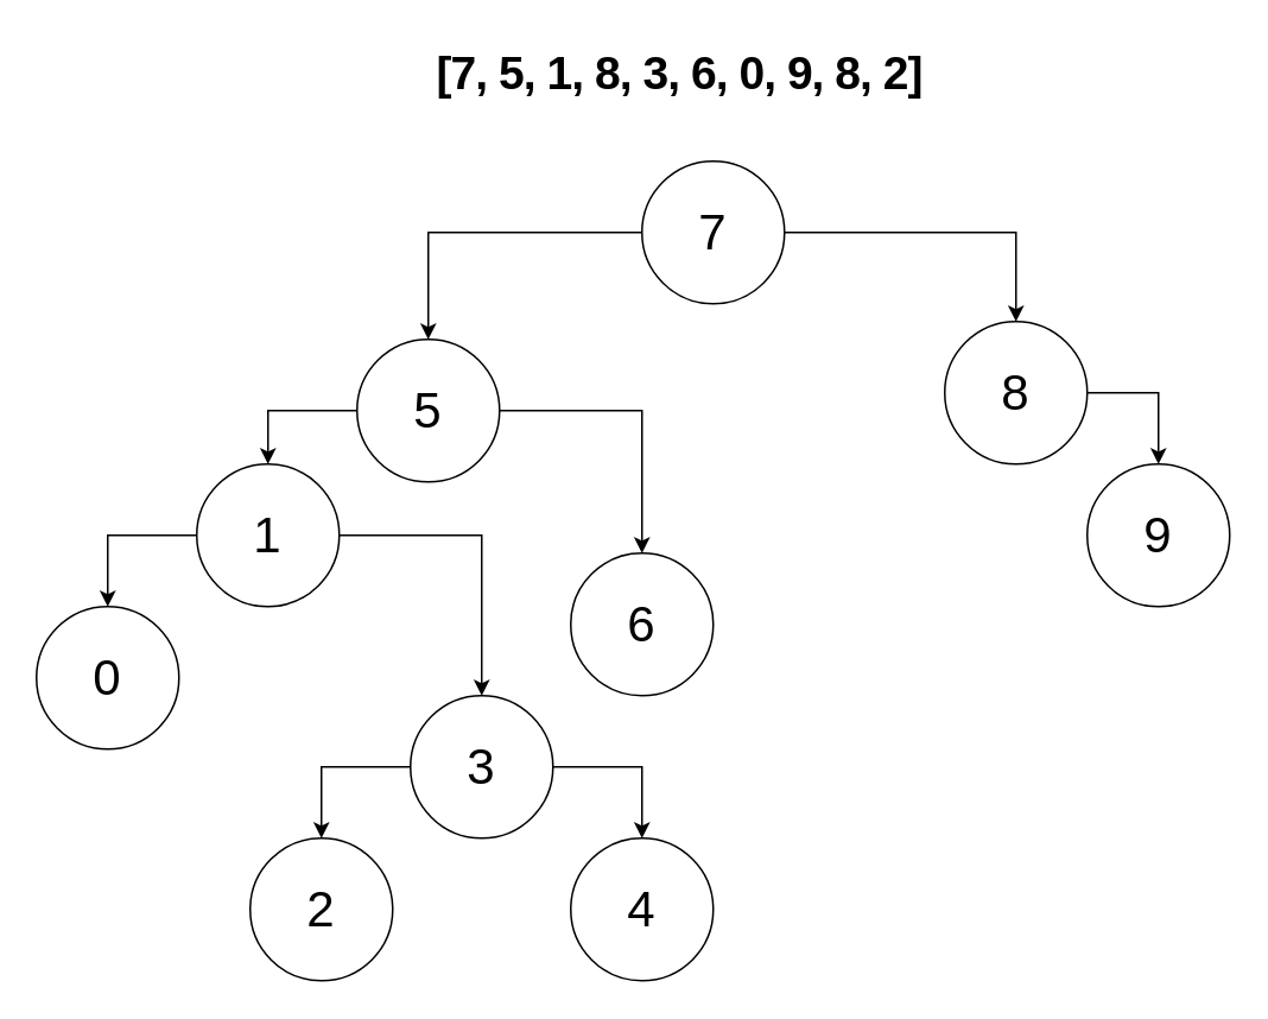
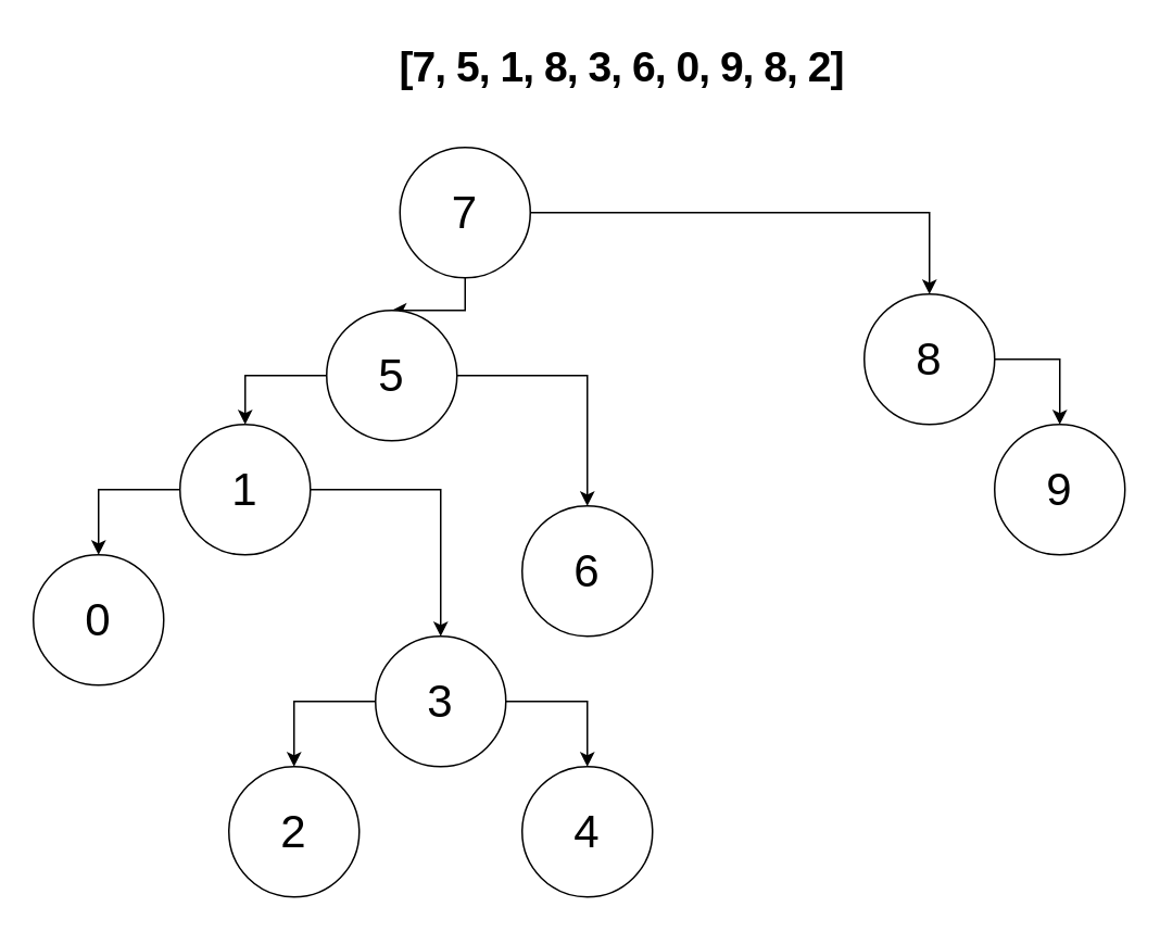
- <mxCell id="5" value="&lt;font style=&quot;font-size: 28px;&quot;&gt;7&lt;/font&gt;" style="ellipse;whiteSpace=wrap;html=1;aspect=fixed;" vertex="1" parent="1"><mxGeometry x="360" y="90" width="80" height="80" as="geometry" /></mxCell>
+ <mxCell id="5" value="&lt;font style=&quot;font-size: 28px;&quot;&gt;7&lt;/font&gt;" style="ellipse;whiteSpace=wrap;html=1;aspect=fixed;" vertex="1" parent="1"><mxGeometry x="245" y="90" width="80" height="80" as="geometry" /></mxCell>
